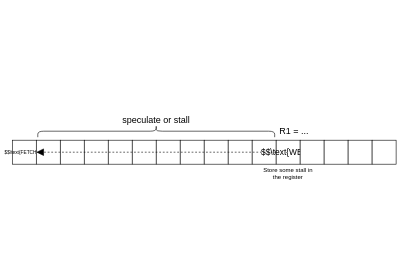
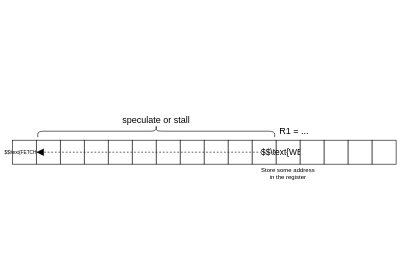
- <mxCell id="19" value="Store some stall in the register" style="text;html=1;strokeColor=none;fillColor=none;align=center;verticalAlign=middle;whiteSpace=wrap;rounded=0;strokeWidth=1;fontSize=10;" vertex="1" parent="1"><mxGeometry x="430" y="273" width="100" height="30" as="geometry" /></mxCell>
+ <mxCell id="19" value="Store some address in the register" style="text;html=1;strokeColor=none;fillColor=none;align=center;verticalAlign=middle;whiteSpace=wrap;rounded=0;strokeWidth=1;fontSize=10;" vertex="1" parent="1"><mxGeometry x="430" y="273" width="100" height="30" as="geometry" /></mxCell>
